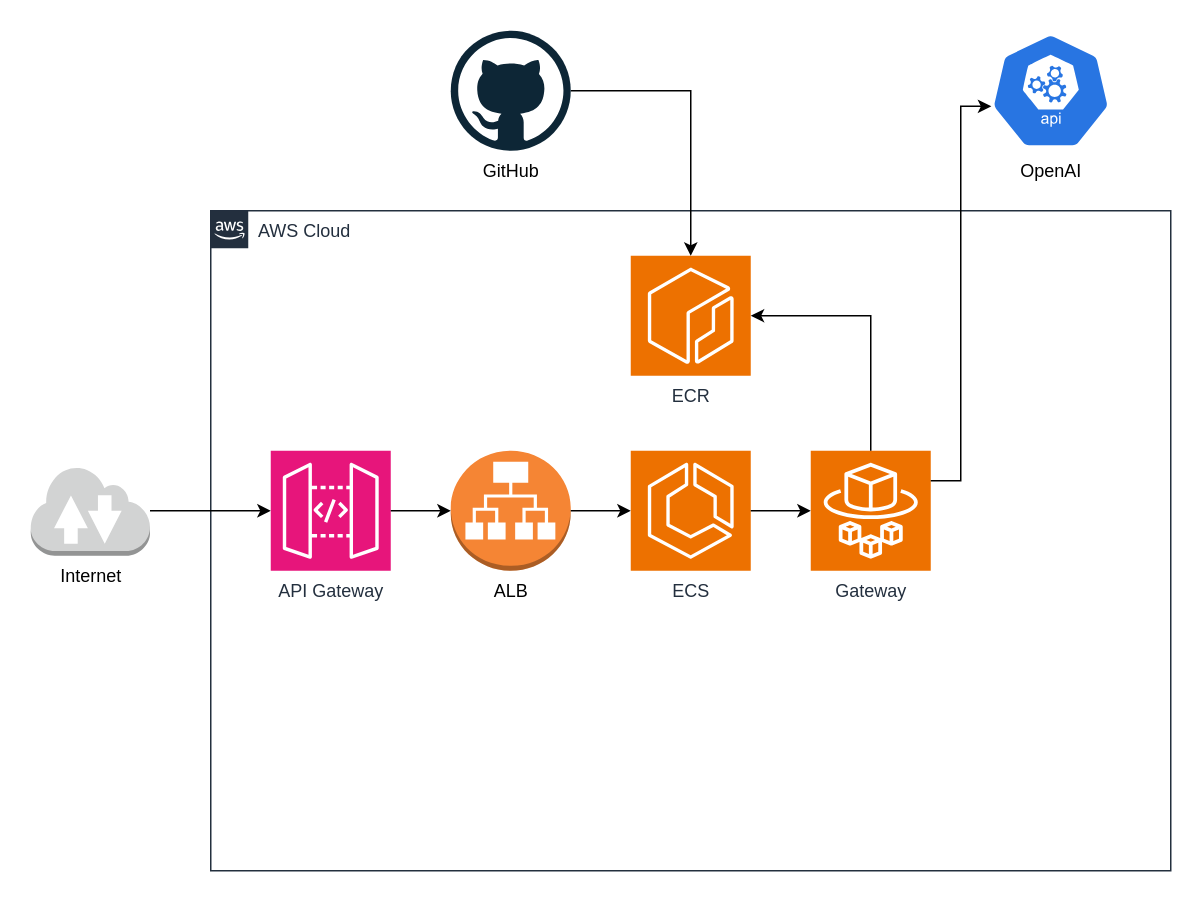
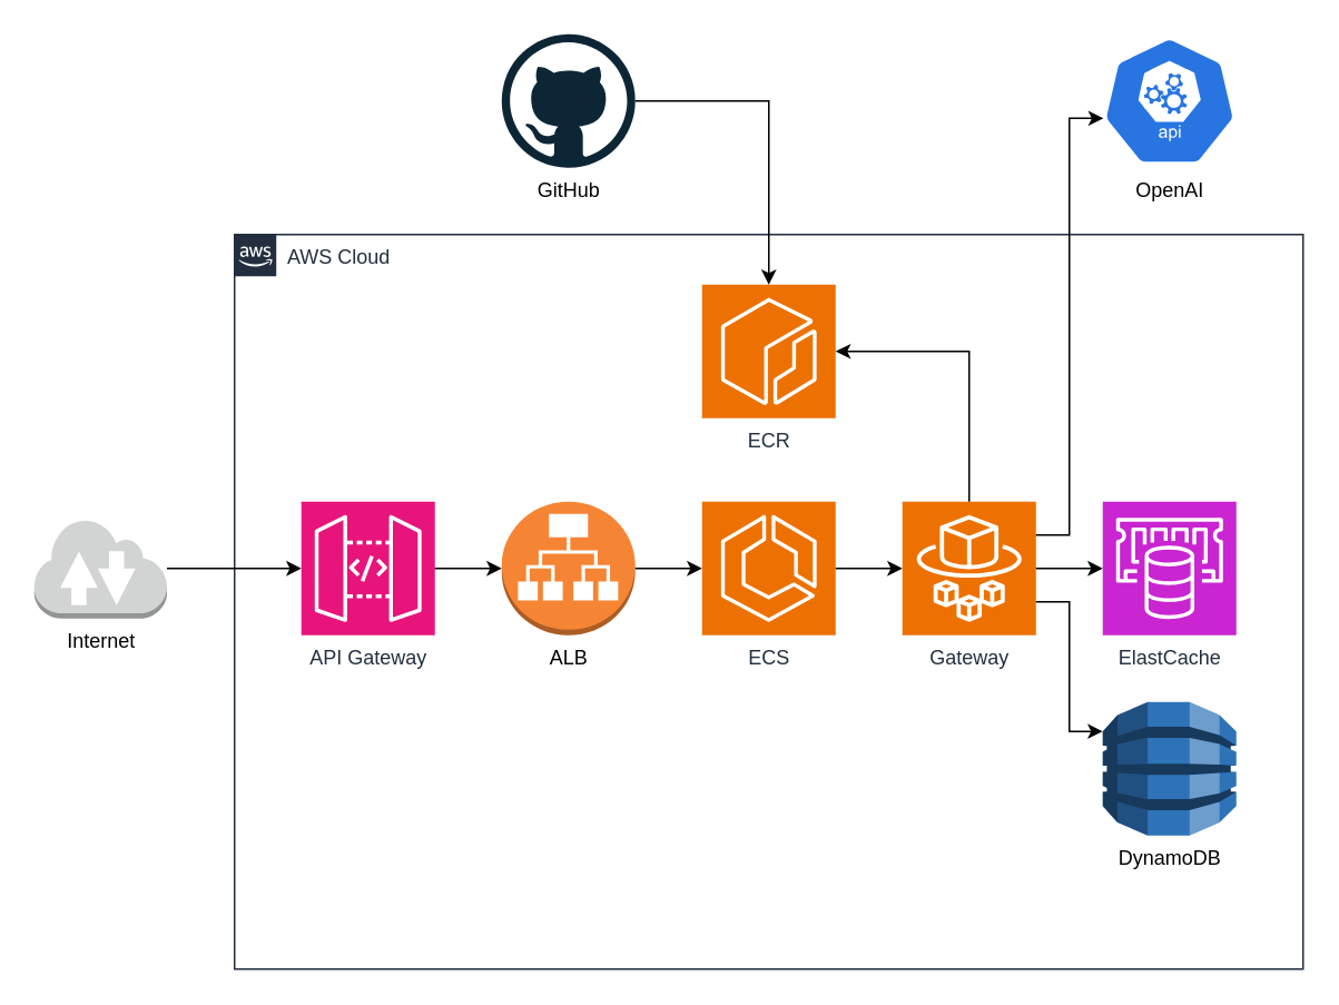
+ <mxCell id="15" style="edgeStyle=orthogonalEdgeStyle;rounded=0;orthogonalLoop=1;jettySize=auto;html=1;exitX=1;exitY=0.5;exitDx=0;exitDy=0;exitPerimeter=0;entryX=0;entryY=0.5;entryDx=0;entryDy=0;entryPerimeter=0;" edge="1" parent="2" source="5" target="8"><mxGeometry relative="1" as="geometry" /></mxCell>
+ <mxCell id="8" value="ElastCache" style="sketch=0;points=[[0,0,0],[0.25,0,0],[0.5,0,0],[0.75,0,0],[1,0,0],[0,1,0],[0.25,1,0],[0.5,1,0],[0.75,1,0],[1,1,0],[0,0.25,0],[0,0.5,0],[0,0.75,0],[1,0.25,0],[1,0.5,0],[1,0.75,0]];outlineConnect=0;fontColor=#232F3E;fillColor=#C925D1;strokeColor=#ffffff;dashed=0;verticalLabelPosition=bottom;verticalAlign=top;align=center;html=1;fontSize=12;fontStyle=0;aspect=fixed;shape=mxgraph.aws4.resourceIcon;resIcon=mxgraph.aws4.elasticache;" vertex="1" parent="2"><mxGeometry x="520" y="160" width="80" height="80" as="geometry" /></mxCell>
+ <mxCell id="13" style="edgeStyle=orthogonalEdgeStyle;rounded=0;orthogonalLoop=1;jettySize=auto;html=1;exitX=1;exitY=0.75;exitDx=0;exitDy=0;exitPerimeter=0;entryX=0;entryY=0.22;entryDx=0;entryDy=0;entryPerimeter=0;" edge="1" parent="2" source="5" target="10"><mxGeometry relative="1" as="geometry" /></mxCell>
+ <mxCell id="10" value="DynamoDB" style="outlineConnect=0;dashed=0;verticalLabelPosition=bottom;verticalAlign=top;align=center;html=1;shape=mxgraph.aws3.dynamo_db;fillColor=#2E73B8;gradientColor=none;" vertex="1" parent="2"><mxGeometry x="520" y="280" width="80" height="80" as="geometry" /></mxCell>
